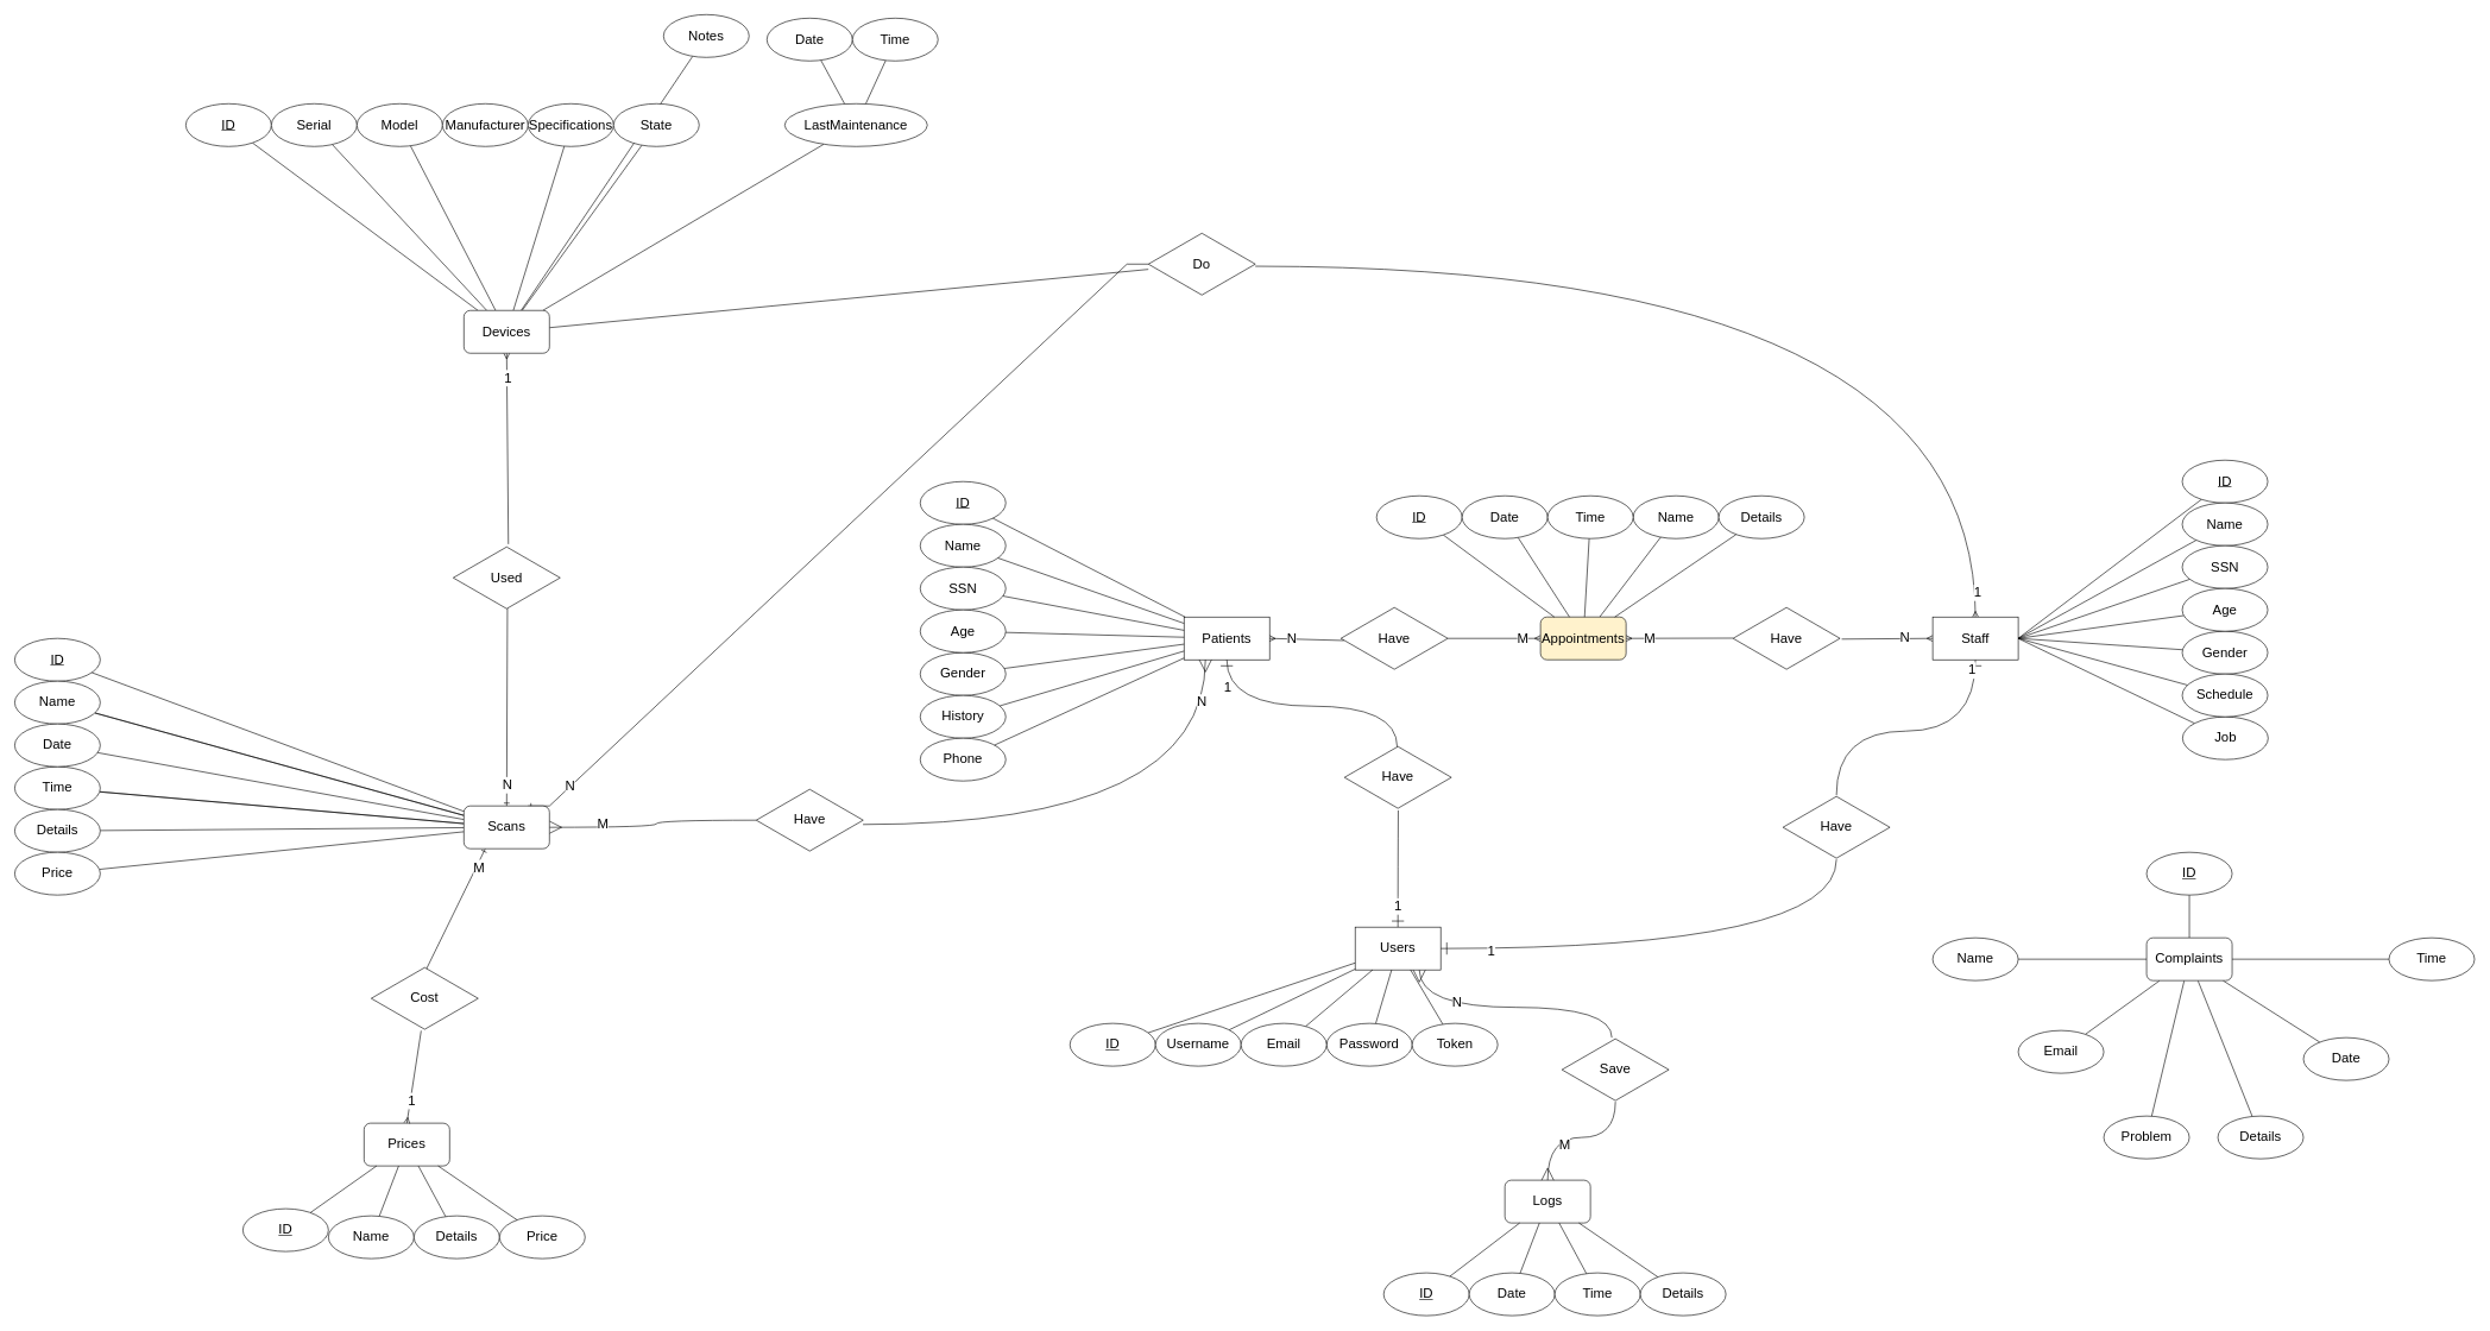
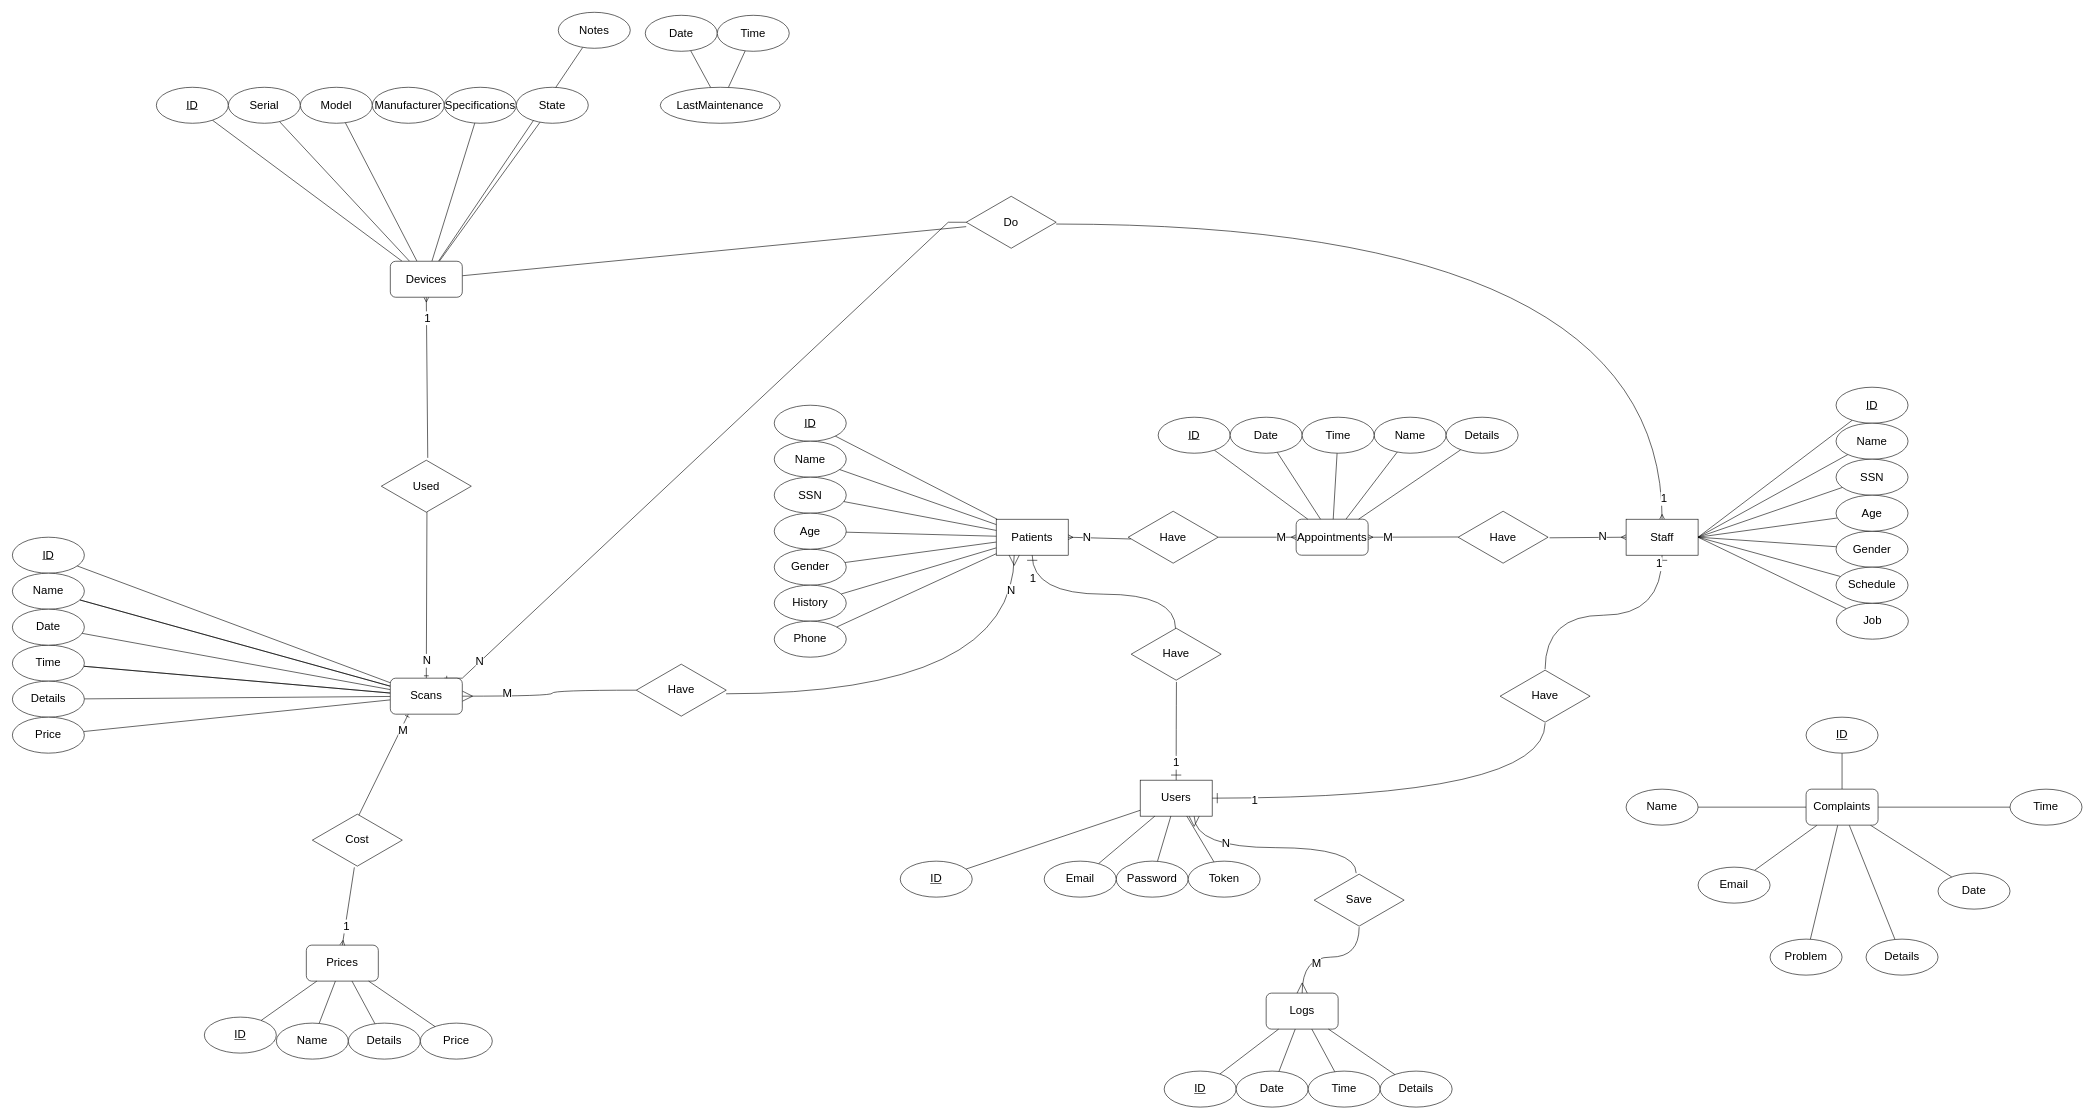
- <mxCell id="163" value="" style="edgeStyle=none;rounded=0;orthogonalLoop=1;jettySize=auto;html=1;fontSize=19;startArrow=none;startFill=0;endArrow=none;endFill=0;" parent="1" source="164" target="175" edge="1"><mxGeometry relative="1" as="geometry" /></mxCell>
- <mxCell id="49" value="Appointments" style="rounded=1;whiteSpace=wrap;html=1;fontSize=19;fillColor=#fff2cc;" parent="1" vertex="1"><mxGeometry x="2160" y="865" width="120" height="60" as="geometry" /></mxCell>
+ <mxCell id="49" value="Appointments" style="rounded=1;whiteSpace=wrap;html=1;fontSize=19;" parent="1" vertex="1"><mxGeometry x="2160" y="865" width="120" height="60" as="geometry" /></mxCell>
- <mxCell id="74" value="" style="edgeStyle=none;orthogonalLoop=1;jettySize=auto;html=1;endArrow=none;endFill=0;fontSize=19;" parent="1" source="72" target="80" edge="1"><mxGeometry x="-390" y="-300" as="geometry" /></mxCell>
- <mxCell id="80" value="Username" style="ellipse;whiteSpace=wrap;html=1;fontSize=19;" parent="78" vertex="1"><mxGeometry x="120" width="120" height="60" as="geometry" /></mxCell>
